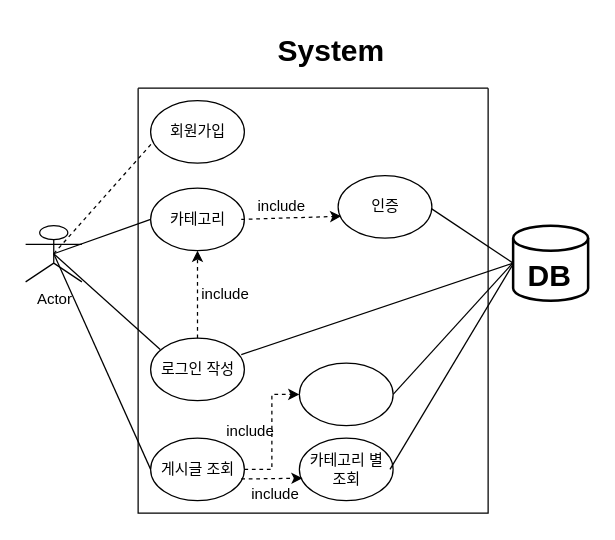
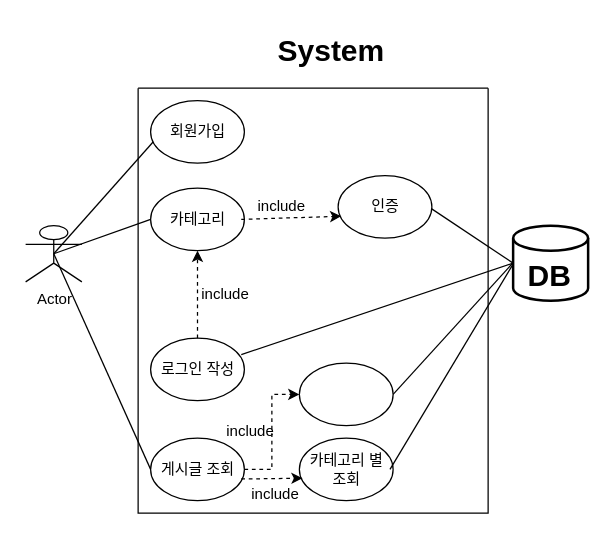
- <mxCell id="2" style="rounded=0;orthogonalLoop=1;jettySize=auto;html=1;exitX=0.5;exitY=0.5;exitDx=0;exitDy=0;exitPerimeter=0;entryX=0;entryY=0.75;entryDx=0;entryDy=0;endArrow=none;endFill=0;dashed=1;" edge="1" parent="1" source="3" target="7"><mxGeometry relative="1" as="geometry" /></mxCell>
+ <mxCell id="2" style="rounded=0;orthogonalLoop=1;jettySize=auto;html=1;exitX=0.5;exitY=0.5;exitDx=0;exitDy=0;exitPerimeter=0;entryX=0;entryY=0.75;entryDx=0;entryDy=0;endArrow=none;endFill=0;" edge="1" parent="1" source="3" target="7"><mxGeometry relative="1" as="geometry" /></mxCell>
- <mxCell id="38" style="rounded=0;orthogonalLoop=1;jettySize=auto;html=1;endArrow=none;endFill=0;entryX=0.074;entryY=-0.029;entryDx=0;entryDy=0;exitX=0.5;exitY=0.5;exitDx=0;exitDy=0;exitPerimeter=0;entryPerimeter=0;" edge="1" parent="1" source="3" target="23"><mxGeometry relative="1" as="geometry"><mxPoint x="45" y="170" as="sourcePoint" /><mxPoint x="130" y="185" as="targetPoint" /></mxGeometry></mxCell>
